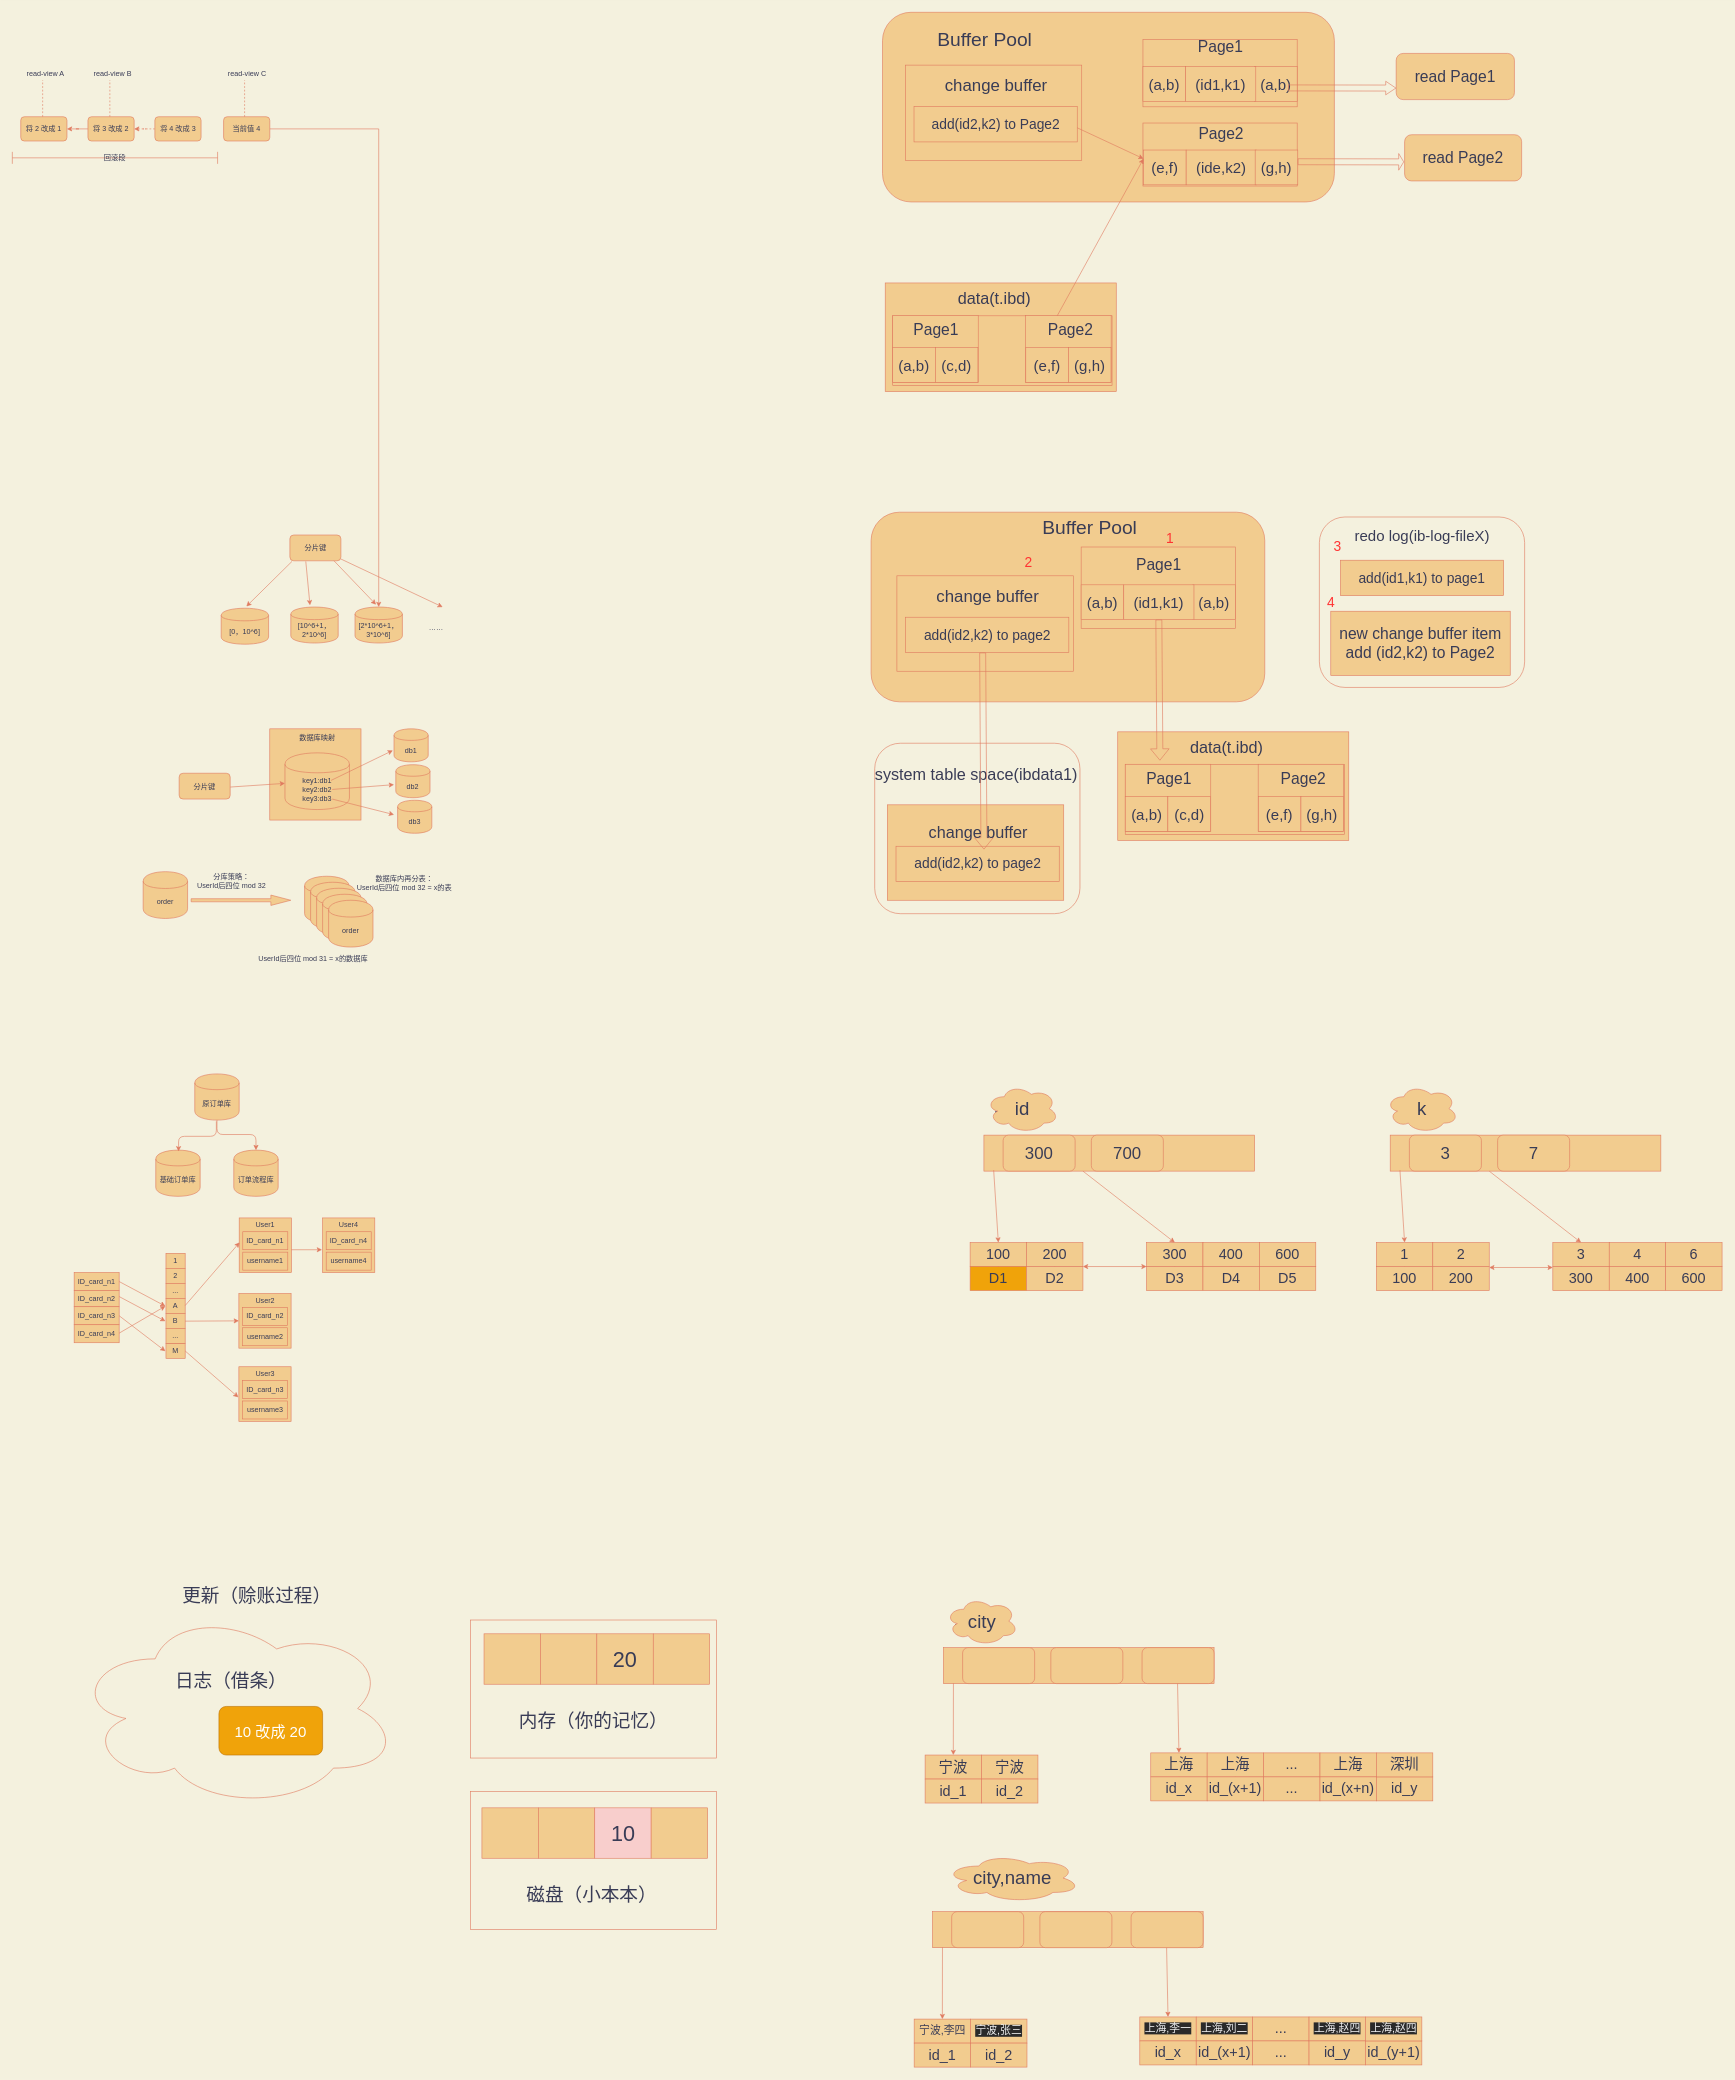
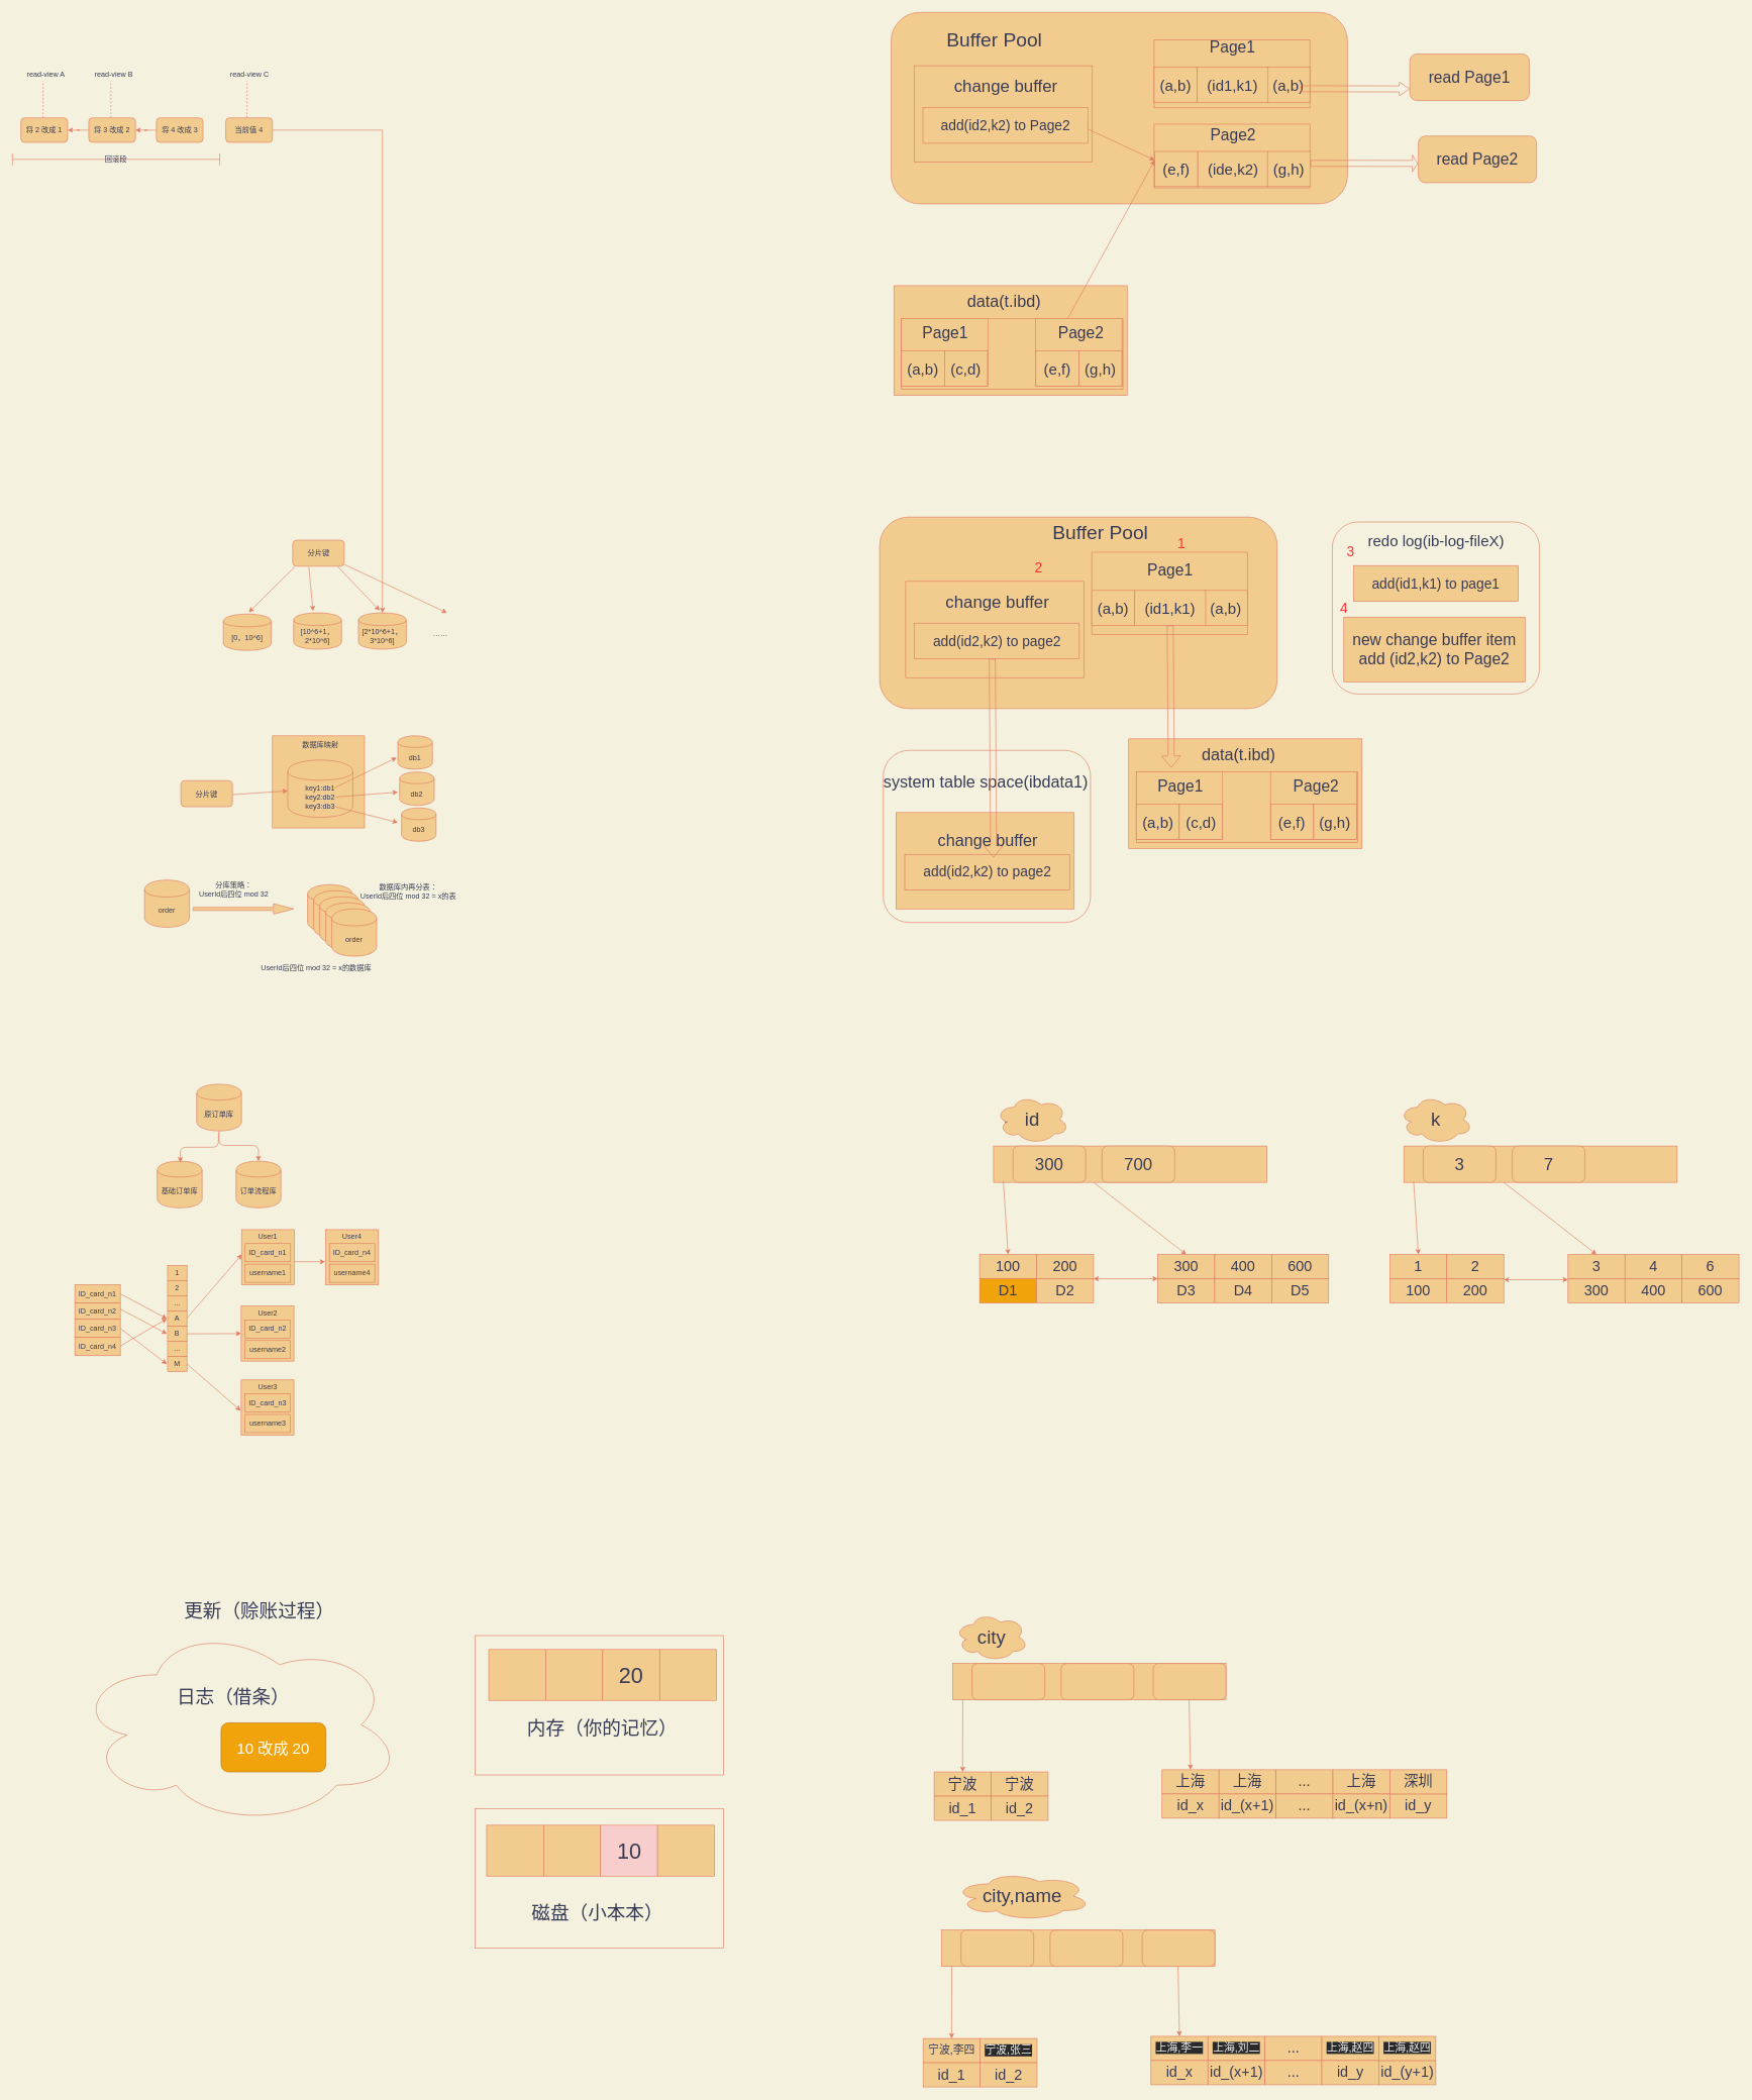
- <mxCell id="186" value="" style="edgeStyle=orthogonalEdgeStyle;rounded=0;orthogonalLoop=1;jettySize=auto;html=1;strokeColor=#E07A5F;fontColor=#393C56;labelBackgroundColor=#F4F1DE;dashed=1;" parent="1" source="187" target="189" edge="1"><mxGeometry relative="1" as="geometry" /></mxCell>
+ <mxCell id="186" value="" style="edgeStyle=orthogonalEdgeStyle;rounded=0;orthogonalLoop=1;jettySize=auto;html=1;strokeColor=#E07A5F;fontColor=#393C56;labelBackgroundColor=#F4F1DE;" parent="1" source="187" target="189" edge="1"><mxGeometry relative="1" as="geometry" /></mxCell>
- <mxCell id="11" value="UserId后四位 mod 31 = x的数据库" style="text;html=1;align=center;verticalAlign=middle;resizable=0;points=[];autosize=1;fontColor=#393C56;" parent="1" vertex="1"><mxGeometry x="425" y="1589" width="192" height="18" as="geometry" /></mxCell>
+ <mxCell id="11" value="UserId后四位 mod 32 = x的数据库" style="text;html=1;align=center;verticalAlign=middle;resizable=0;points=[];autosize=1;fontColor=#393C56;" parent="1" vertex="1"><mxGeometry x="425" y="1589" width="192" height="18" as="geometry" /></mxCell>
- <mxCell id="253" value="内存（你的记忆）" style="text;html=1;strokeColor=none;fillColor=none;align=center;verticalAlign=middle;whiteSpace=wrap;rounded=0;strokeWidth=13;fontSize=31;fontColor=#393C56;" parent="1" vertex="1"><mxGeometry x="792" y="2833" width="393" height="66" as="geometry" /></mxCell>
+ <mxCell id="253" value="内存（你的记忆）" style="text;html=1;strokeColor=none;fillColor=none;align=center;verticalAlign=middle;whiteSpace=wrap;rounded=0;strokeWidth=13;fontSize=31;fontColor=#393C56;" parent="1" vertex="1"><mxGeometry x="797" y="2818" width="393" height="66" as="geometry" /></mxCell>
